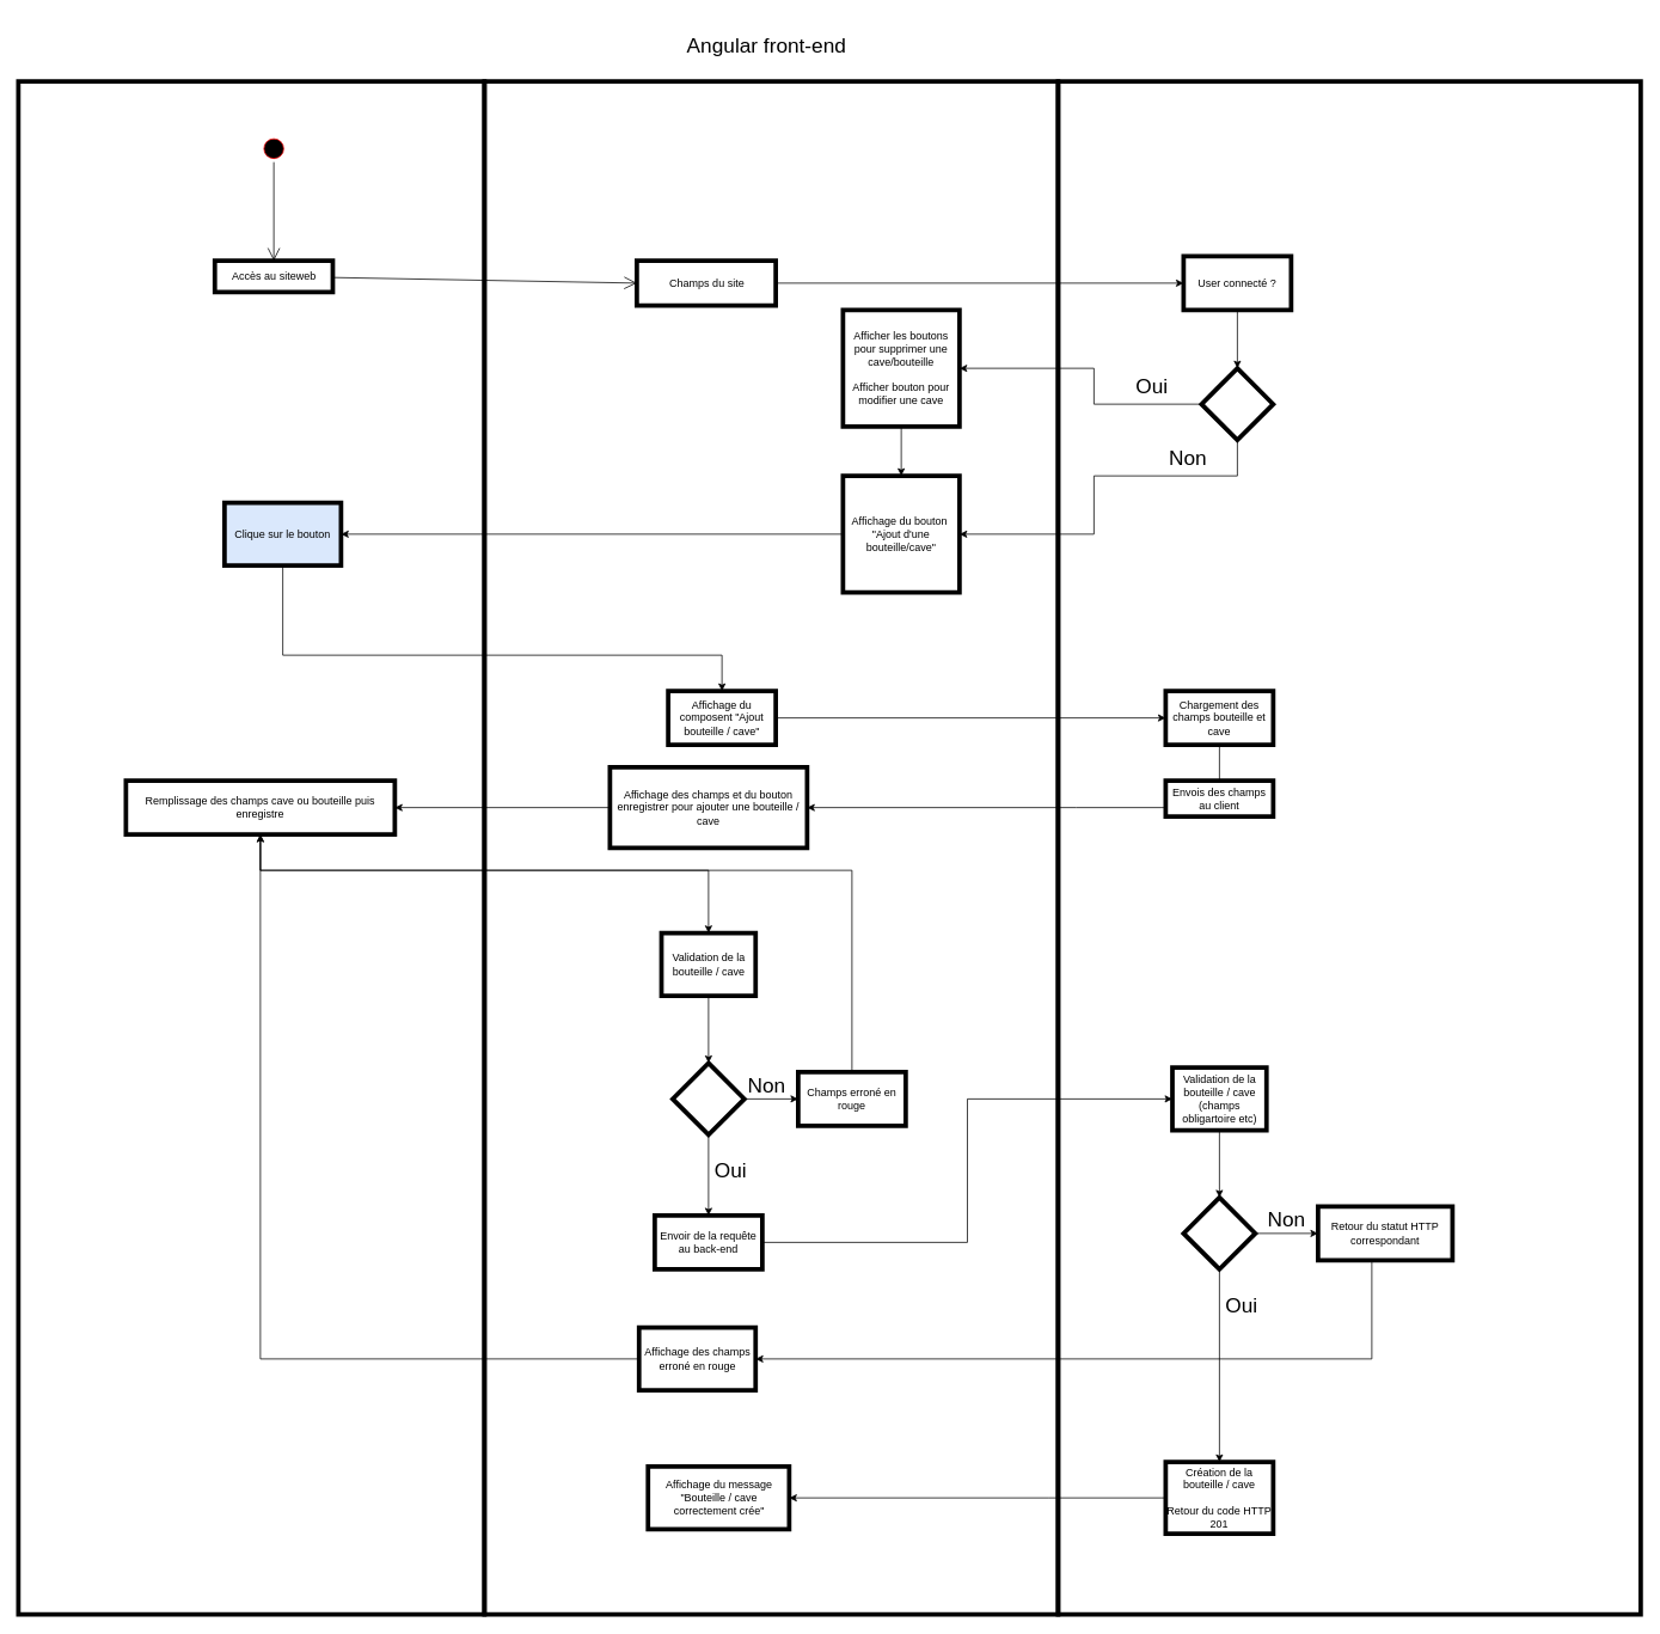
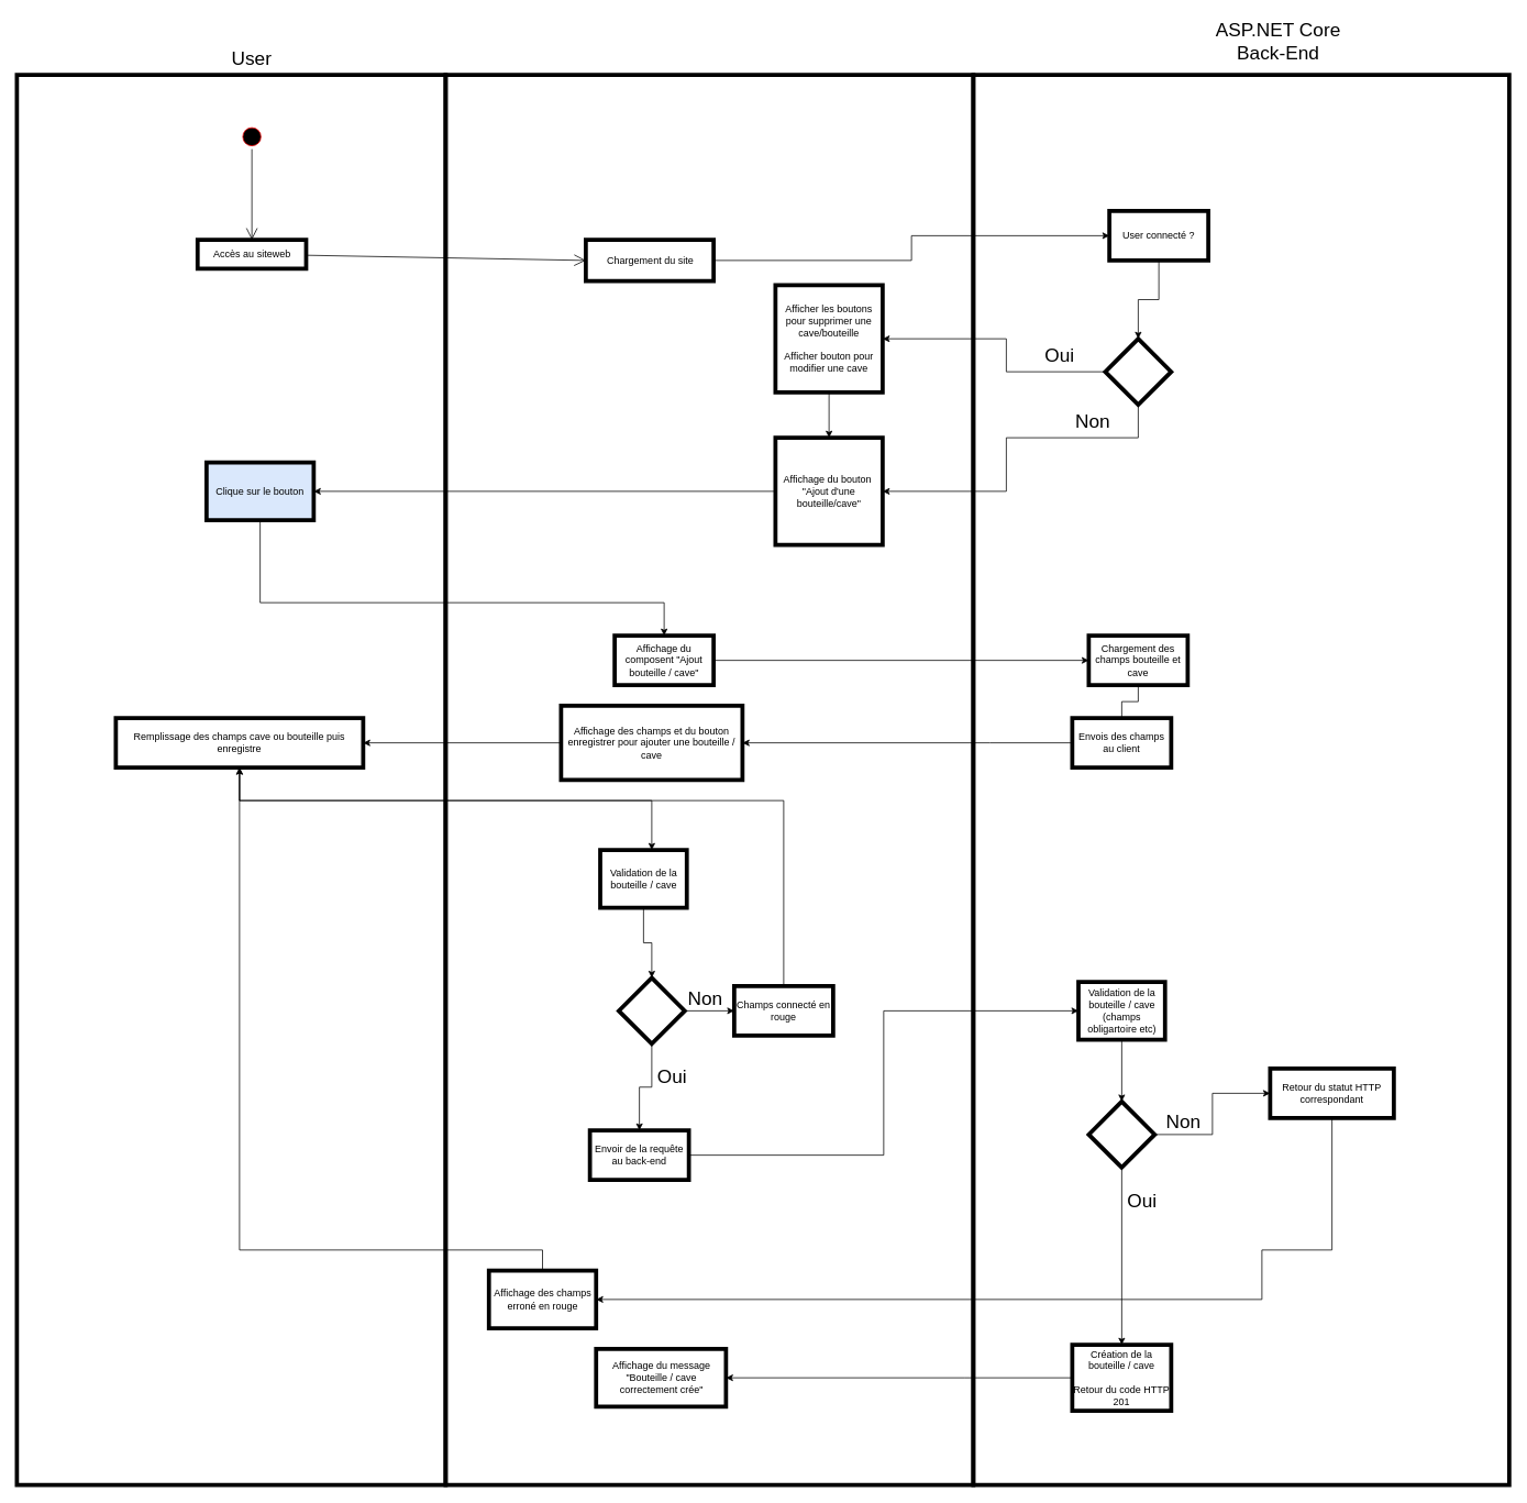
- <mxCell id="10" value="Angular front-end" style="text;html=1;strokeColor=none;fillColor=none;align=center;verticalAlign=middle;whiteSpace=wrap;rounded=0;strokeWidth=1;fontSize=23;" vertex="1" parent="1"><mxGeometry x="755" y="20" width="200" height="60" as="geometry" /></mxCell>
+ <mxCell id="12" value="ASP.NET Core Back-End" style="text;html=1;strokeColor=none;fillColor=none;align=center;verticalAlign=middle;whiteSpace=wrap;rounded=0;strokeWidth=1;fontSize=23;" vertex="1" parent="1"><mxGeometry x="1450" y="20" width="200" height="60" as="geometry" /></mxCell>
+ <mxCell id="9" value="User" style="text;html=1;strokeColor=none;fillColor=none;align=center;verticalAlign=middle;whiteSpace=wrap;rounded=0;strokeWidth=1;fontSize=23;" vertex="1" parent="1"><mxGeometry x="230" y="50" width="150" height="40" as="geometry" /></mxCell>
- <mxCell id="7" value="Champs du site" style="html=1;strokeWidth=5;" vertex="1" parent="1"><mxGeometry x="710" y="290" width="155" height="50" as="geometry" /></mxCell>
+ <mxCell id="7" value="Chargement du site" style="html=1;strokeWidth=5;" vertex="1" parent="1"><mxGeometry x="710" y="290" width="155" height="50" as="geometry" /></mxCell>
- <mxCell id="15" value="User connecté ?" style="whiteSpace=wrap;html=1;strokeWidth=5;" vertex="1" parent="1"><mxGeometry x="1320" y="285" width="120" height="60" as="geometry" /></mxCell>
+ <mxCell id="15" value="User connecté ?" style="whiteSpace=wrap;html=1;strokeWidth=5;" vertex="1" parent="1"><mxGeometry x="1345" y="255" width="120" height="60" as="geometry" /></mxCell>
- <mxCell id="29" value="Chargement des champs bouteille et cave" style="whiteSpace=wrap;html=1;strokeWidth=5;" vertex="1" parent="1"><mxGeometry x="1300" y="770" width="120" height="60" as="geometry" /></mxCell>
+ <mxCell id="29" value="Chargement des champs bouteille et cave" style="whiteSpace=wrap;html=1;strokeWidth=5;" vertex="1" parent="1"><mxGeometry x="1320" y="770" width="120" height="60" as="geometry" /></mxCell>
- <mxCell id="31" value="Envois des champs au client" style="whiteSpace=wrap;html=1;strokeWidth=5;" vertex="1" parent="1"><mxGeometry x="1300" y="870" width="120" height="40" as="geometry" /></mxCell>
+ <mxCell id="31" value="Envois des champs au client" style="whiteSpace=wrap;html=1;strokeWidth=5;" vertex="1" parent="1"><mxGeometry x="1300" y="870" width="120" height="60" as="geometry" /></mxCell>
- <mxCell id="38" value="Validation de la bouteille / cave" style="whiteSpace=wrap;html=1;strokeWidth=5;" vertex="1" parent="1"><mxGeometry x="737.5" y="1040" width="105" height="70" as="geometry" /></mxCell>
+ <mxCell id="38" value="Validation de la bouteille / cave" style="whiteSpace=wrap;html=1;strokeWidth=5;" vertex="1" parent="1"><mxGeometry x="727.5" y="1030" width="105" height="70" as="geometry" /></mxCell>
- <mxCell id="44" value="Champs erroné en rouge" style="whiteSpace=wrap;html=1;strokeWidth=5;" vertex="1" parent="1"><mxGeometry x="890" y="1195" width="120" height="60" as="geometry" /></mxCell>
+ <mxCell id="44" value="Champs connecté en rouge" style="whiteSpace=wrap;html=1;strokeWidth=5;" vertex="1" parent="1"><mxGeometry x="890" y="1195" width="120" height="60" as="geometry" /></mxCell>
- <mxCell id="56" value="Retour du statut HTTP correspondant" style="whiteSpace=wrap;html=1;strokeWidth=5;" vertex="1" parent="1"><mxGeometry x="1470" y="1345" width="150" height="60" as="geometry" /></mxCell>
+ <mxCell id="56" value="Retour du statut HTTP correspondant" style="whiteSpace=wrap;html=1;strokeWidth=5;" vertex="1" parent="1"><mxGeometry x="1540" y="1295" width="150" height="60" as="geometry" /></mxCell>
- <mxCell id="46" value="Envoir de la requête au back-end" style="whiteSpace=wrap;html=1;strokeWidth=5;" vertex="1" parent="1"><mxGeometry x="730" y="1355" width="120" height="60" as="geometry" /></mxCell>
+ <mxCell id="46" value="Envoir de la requête au back-end" style="whiteSpace=wrap;html=1;strokeWidth=5;" vertex="1" parent="1"><mxGeometry x="715" y="1370" width="120" height="60" as="geometry" /></mxCell>
- <mxCell id="58" value="Affichage des champs erroné en rouge" style="whiteSpace=wrap;html=1;strokeWidth=5;" vertex="1" parent="1"><mxGeometry x="712.5" y="1480" width="130" height="70" as="geometry" /></mxCell>
+ <mxCell id="58" value="Affichage des champs erroné en rouge" style="whiteSpace=wrap;html=1;strokeWidth=5;" vertex="1" parent="1"><mxGeometry x="592.5" y="1540" width="130" height="70" as="geometry" /></mxCell>
